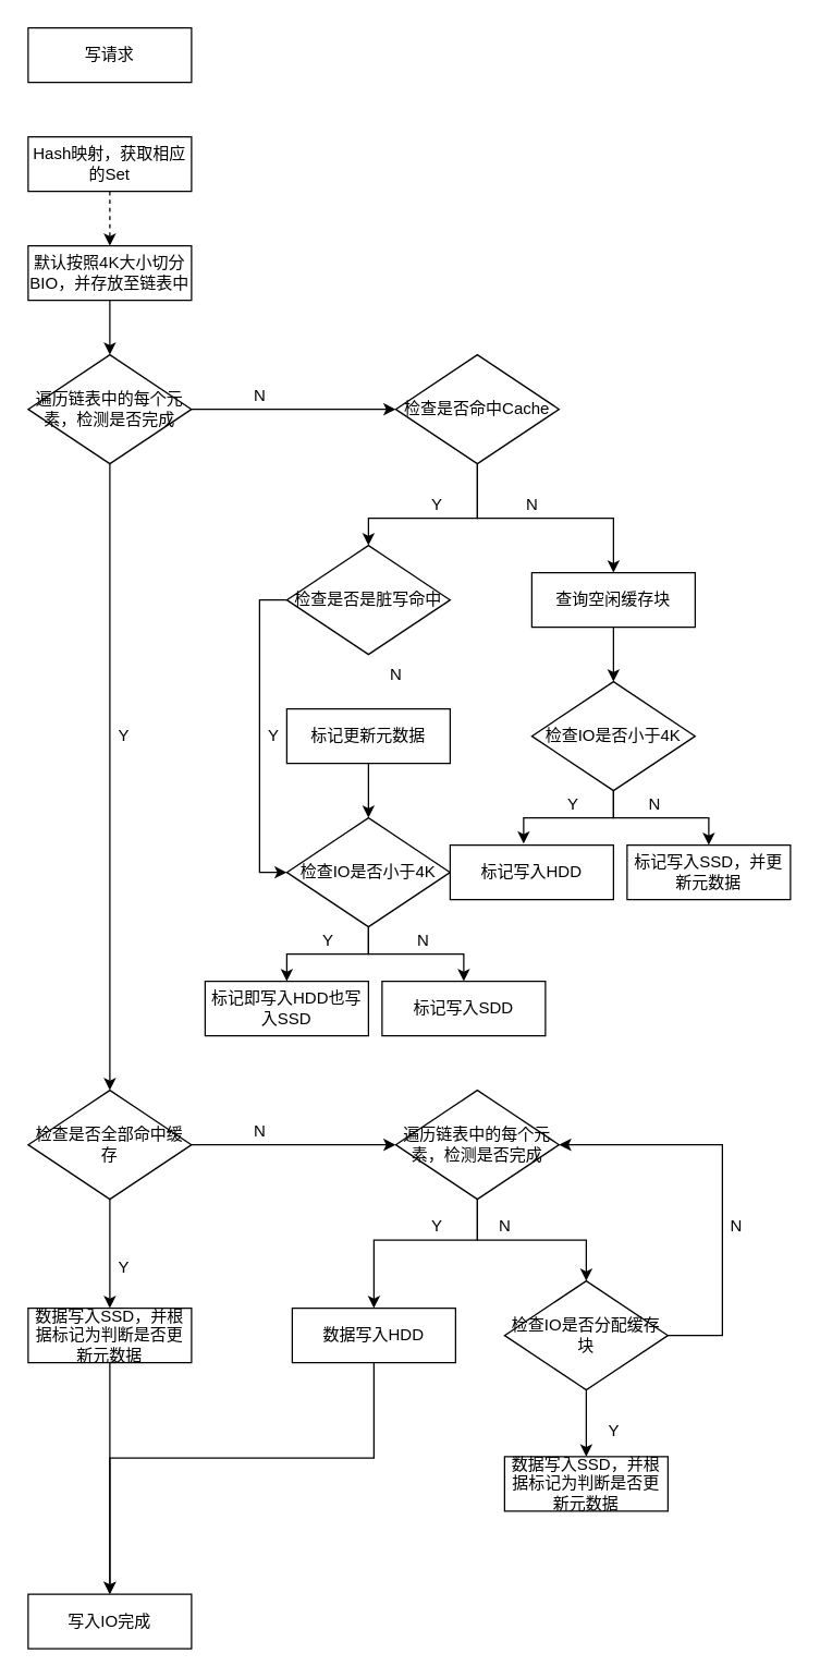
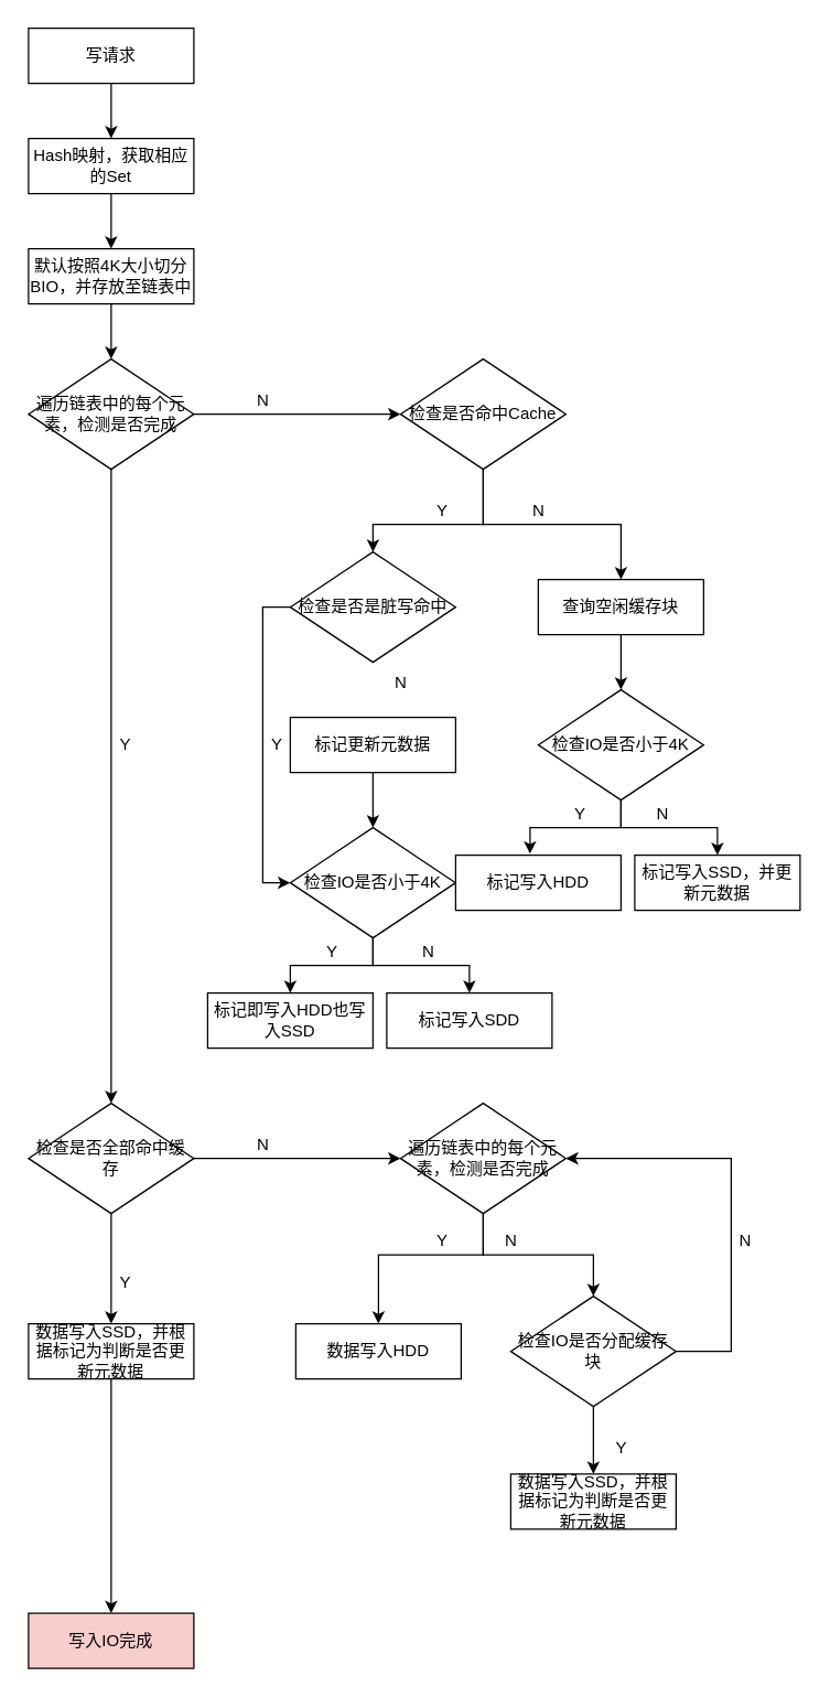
+ <mxCell id="2" style="edgeStyle=orthogonalEdgeStyle;rounded=0;orthogonalLoop=1;jettySize=auto;html=1;entryX=0.5;entryY=0;entryDx=0;entryDy=0;" edge="1" parent="1" source="3" target="5"><mxGeometry relative="1" as="geometry" /></mxCell>
- <mxCell id="4" style="edgeStyle=orthogonalEdgeStyle;rounded=0;orthogonalLoop=1;jettySize=auto;html=1;entryX=0.5;entryY=0;entryDx=0;entryDy=0;dashed=1;" edge="1" parent="1" source="5" target="7"><mxGeometry relative="1" as="geometry" /></mxCell>
+ <mxCell id="4" style="edgeStyle=orthogonalEdgeStyle;rounded=0;orthogonalLoop=1;jettySize=auto;html=1;entryX=0.5;entryY=0;entryDx=0;entryDy=0;" edge="1" parent="1" source="5" target="7"><mxGeometry relative="1" as="geometry" /></mxCell>
- <mxCell id="58" style="edgeStyle=orthogonalEdgeStyle;rounded=0;orthogonalLoop=1;jettySize=auto;html=1;entryX=0.5;entryY=0;entryDx=0;entryDy=0;" edge="1" parent="1" source="59" target="46"><mxGeometry relative="1" as="geometry"><Array as="points"><mxPoint x="274" y="1070" /><mxPoint x="80" y="1070" /></Array></mxGeometry></mxCell>
- <mxCell id="46" value="写入IO完成" style="rounded=0;whiteSpace=wrap;html=1;" vertex="1" parent="1"><mxGeometry x="20" y="1170" width="120" height="40" as="geometry" /></mxCell>
+ <mxCell id="46" value="写入IO完成" style="rounded=0;whiteSpace=wrap;html=1;fillColor=#f8cecc;" vertex="1" parent="1"><mxGeometry x="20" y="1170" width="120" height="40" as="geometry" /></mxCell>
